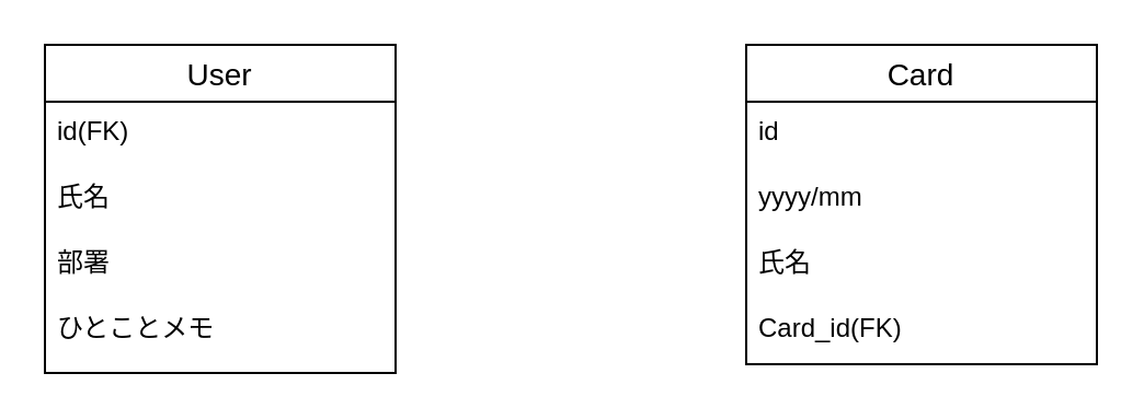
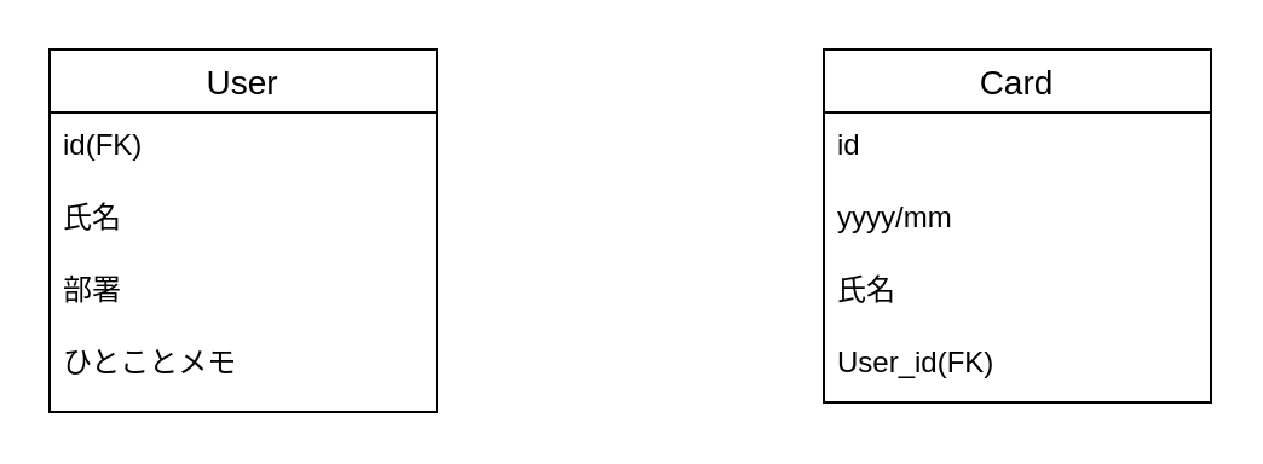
- <mxCell id="6" value="Card_id(FK)" style="text;strokeColor=none;fillColor=none;spacingLeft=4;spacingRight=4;overflow=hidden;rotatable=0;points=[[0,0.5],[1,0.5]];portConstraint=eastwest;fontSize=12;" parent="2" vertex="1"><mxGeometry y="116" width="160" height="30" as="geometry" /></mxCell>
+ <mxCell id="6" value="User_id(FK)" style="text;strokeColor=none;fillColor=none;spacingLeft=4;spacingRight=4;overflow=hidden;rotatable=0;points=[[0,0.5],[1,0.5]];portConstraint=eastwest;fontSize=12;" parent="2" vertex="1"><mxGeometry y="116" width="160" height="30" as="geometry" /></mxCell>
